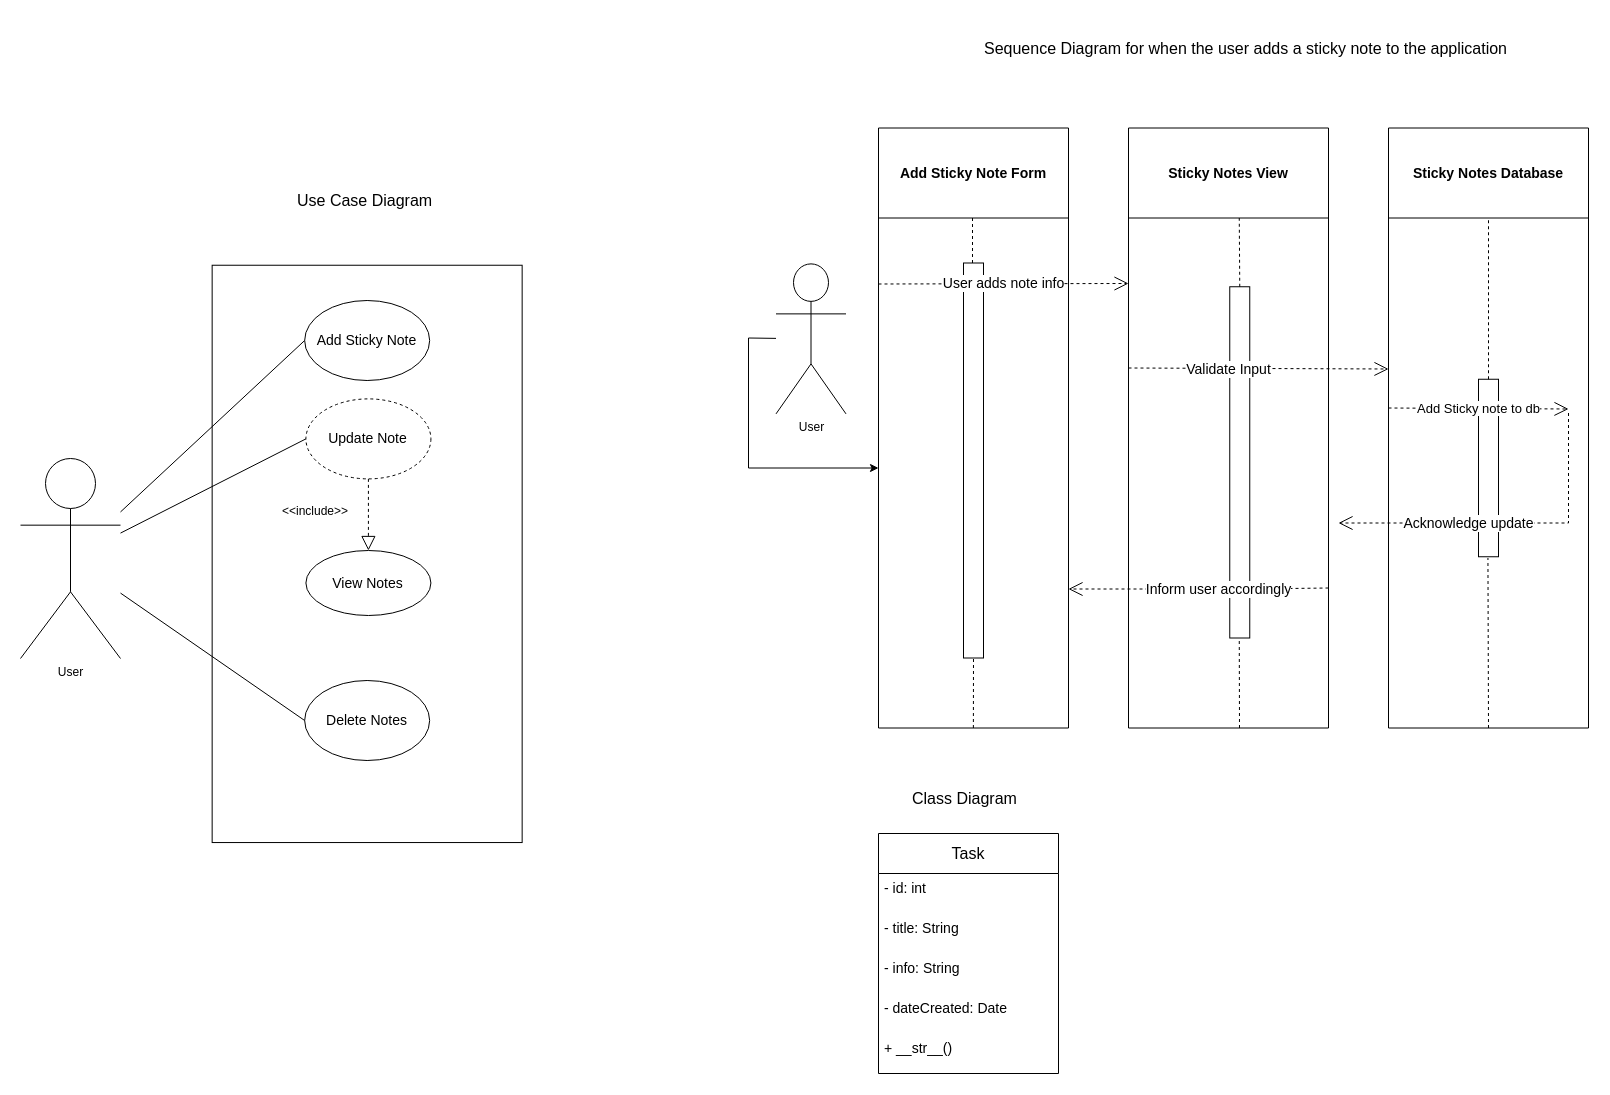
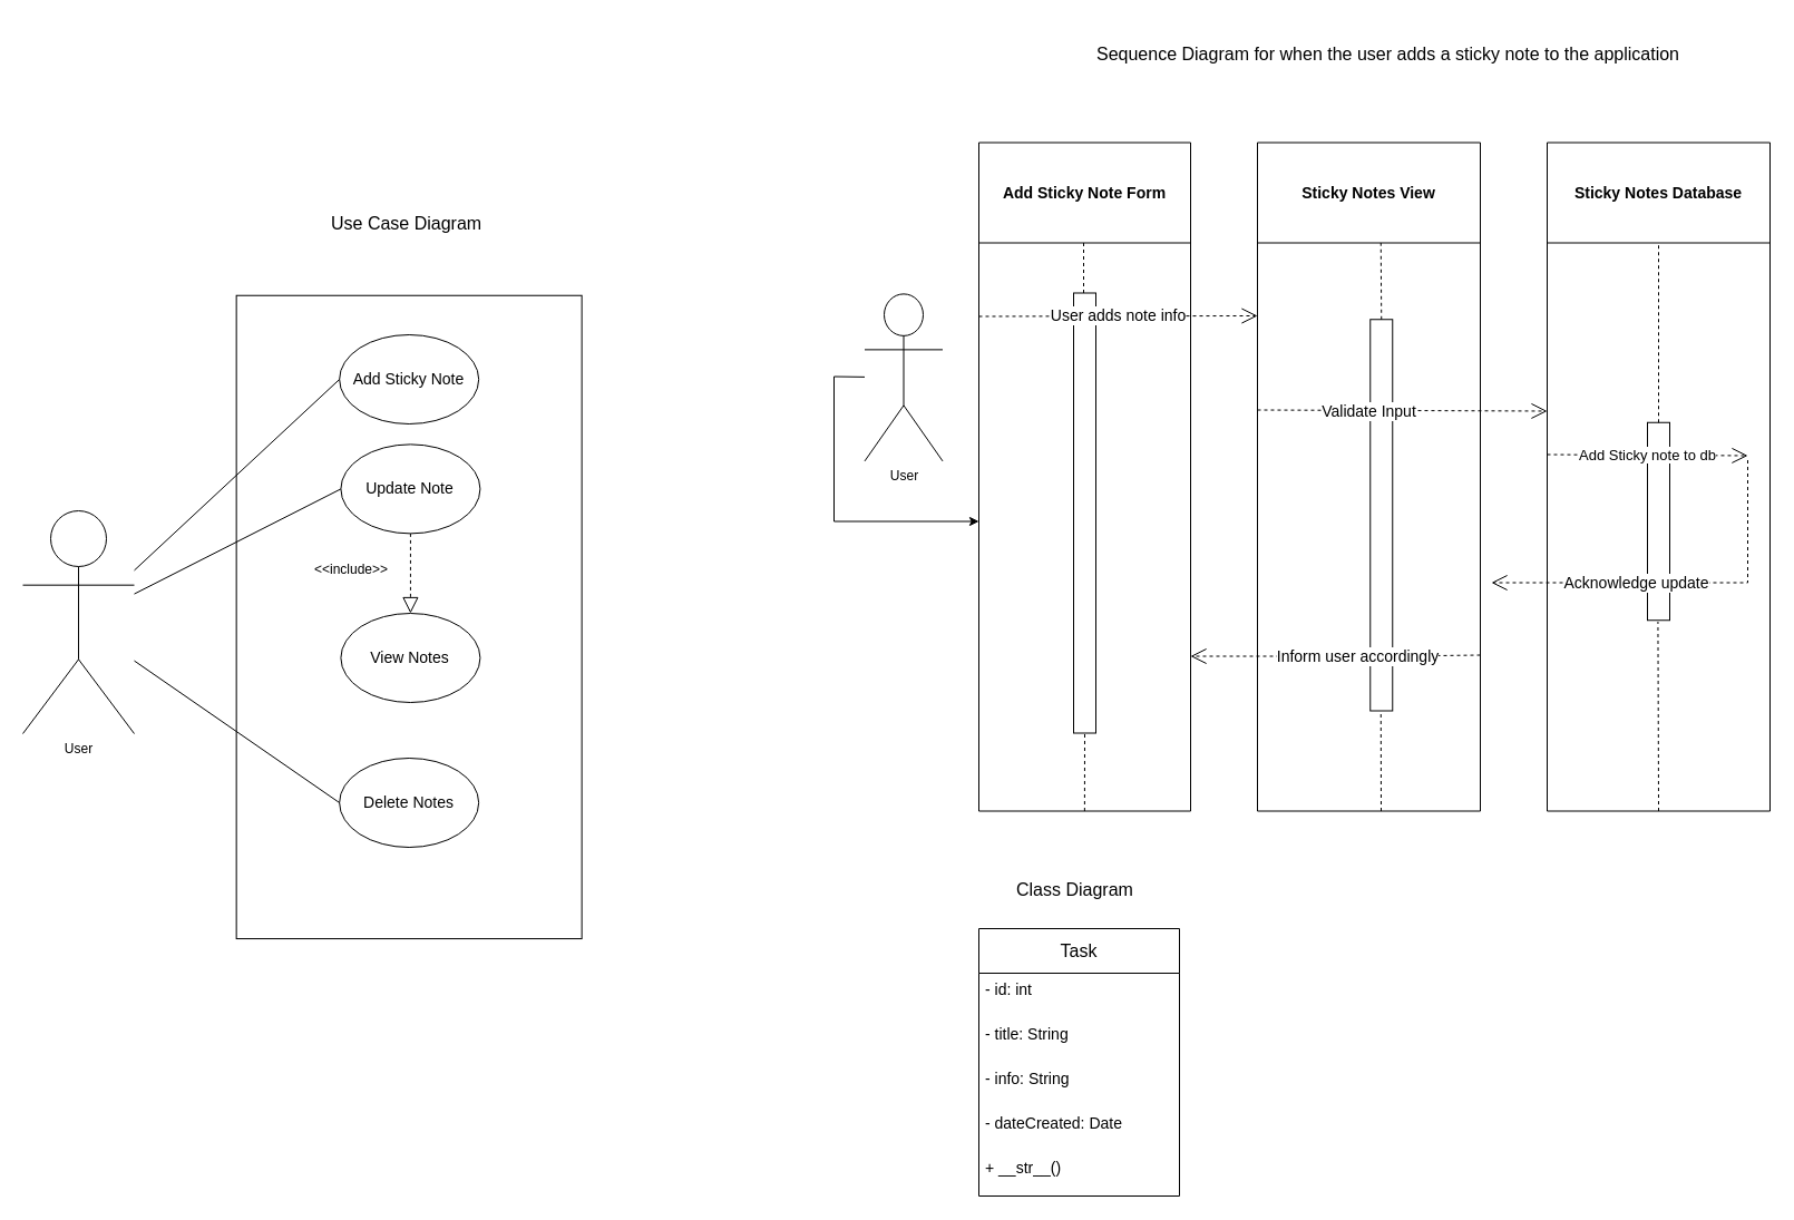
- <mxCell id="7" value="&lt;font style=&quot;font-size: 14px;&quot;&gt;Update Note&lt;/font&gt;" style="ellipse;whiteSpace=wrap;html=1;dashed=1;" parent="1" vertex="1"><mxGeometry x="305.41" y="398.39" width="125" height="80" as="geometry" /></mxCell>
+ <mxCell id="7" value="&lt;font style=&quot;font-size: 14px;&quot;&gt;Update Note&lt;/font&gt;" style="ellipse;whiteSpace=wrap;html=1;" parent="1" vertex="1"><mxGeometry x="305.41" y="398.39" width="125" height="80" as="geometry" /></mxCell>
- <mxCell id="5" value="&lt;font style=&quot;font-size: 14px;&quot;&gt;View Notes&lt;/font&gt;" style="ellipse;whiteSpace=wrap;html=1;" parent="1" vertex="1"><mxGeometry x="305.41" y="550" width="125" height="65" as="geometry" /></mxCell>
+ <mxCell id="5" value="&lt;font style=&quot;font-size: 14px;&quot;&gt;View Notes&lt;/font&gt;" style="ellipse;whiteSpace=wrap;html=1;" parent="1" vertex="1"><mxGeometry x="305.41" y="550" width="125" height="80" as="geometry" /></mxCell>
